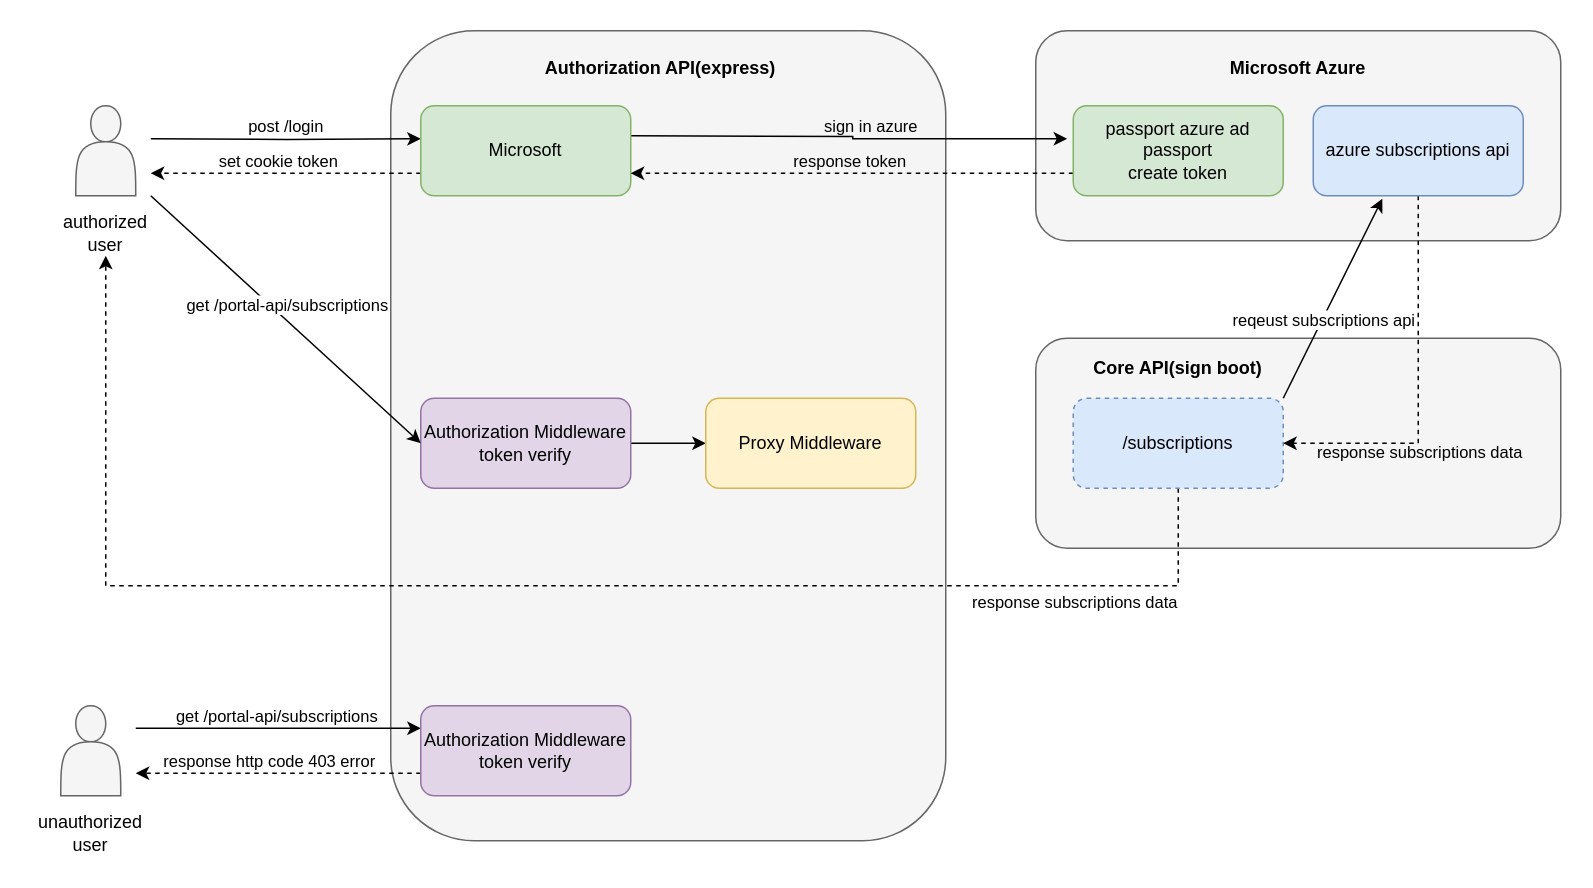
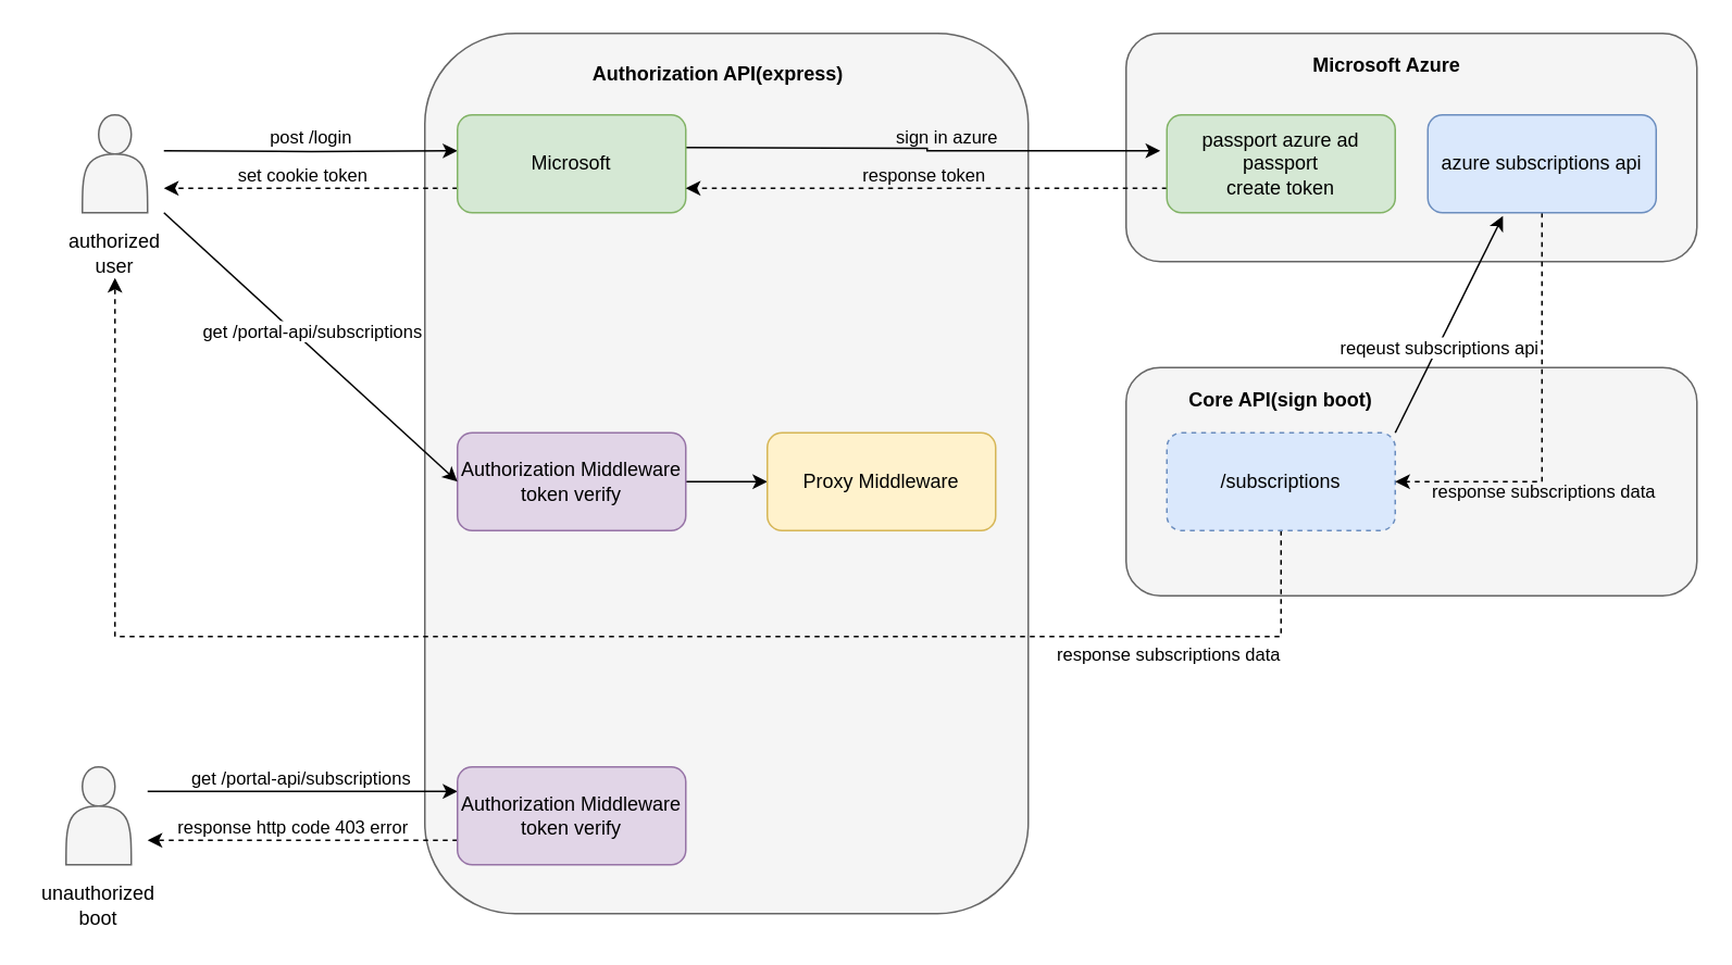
- <mxCell id="17" value="Microsoft Azure" style="text;html=1;align=center;verticalAlign=middle;whiteSpace=wrap;rounded=0;fontStyle=1" vertex="1" parent="1"><mxGeometry x="785" y="30" width="160" height="30" as="geometry" /></mxCell>
+ <mxCell id="17" value="Microsoft Azure" style="text;html=1;align=center;verticalAlign=middle;whiteSpace=wrap;rounded=0;fontStyle=1" vertex="1" parent="1"><mxGeometry x="770" y="25" width="160" height="30" as="geometry" /></mxCell>
- <mxCell id="29" value="unauthorized user" style="text;html=1;align=center;verticalAlign=middle;whiteSpace=wrap;rounded=0;" vertex="1" parent="1"><mxGeometry x="20" y="540" width="80" height="30" as="geometry" /></mxCell>
+ <mxCell id="29" value="unauthorized boot" style="text;html=1;align=center;verticalAlign=middle;whiteSpace=wrap;rounded=0;" vertex="1" parent="1"><mxGeometry x="20" y="540" width="80" height="30" as="geometry" /></mxCell>
